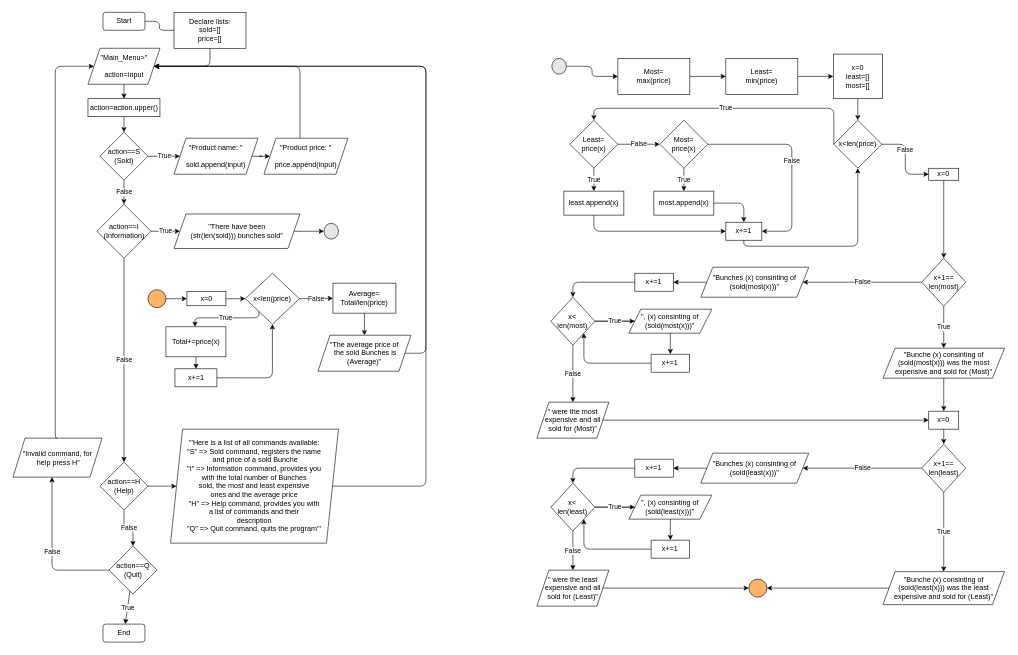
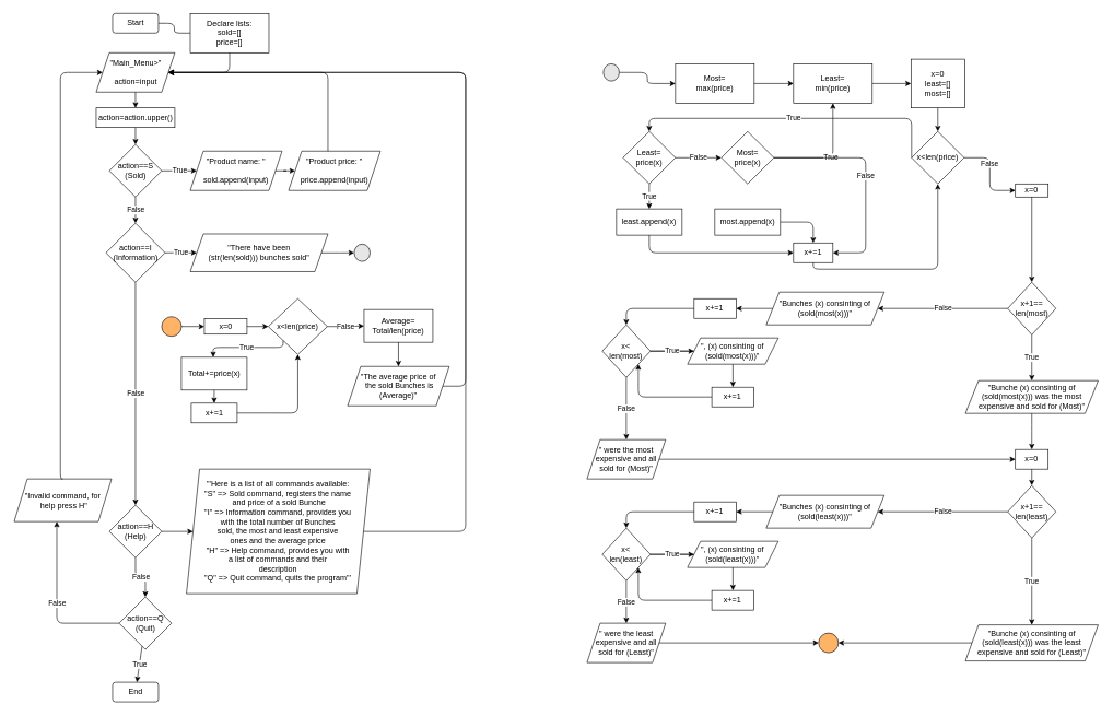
- <mxCell id="37" value="True" style="edgeStyle=orthogonalEdgeStyle;html=1;fillColor=none;" parent="1" source="39" target="47" edge="1"><mxGeometry relative="1" as="geometry" /></mxCell>
+ <mxCell id="37" value="True" style="edgeStyle=orthogonalEdgeStyle;html=1;fillColor=none;" parent="1" source="39" target="34" edge="1"><mxGeometry relative="1" as="geometry" /></mxCell>
